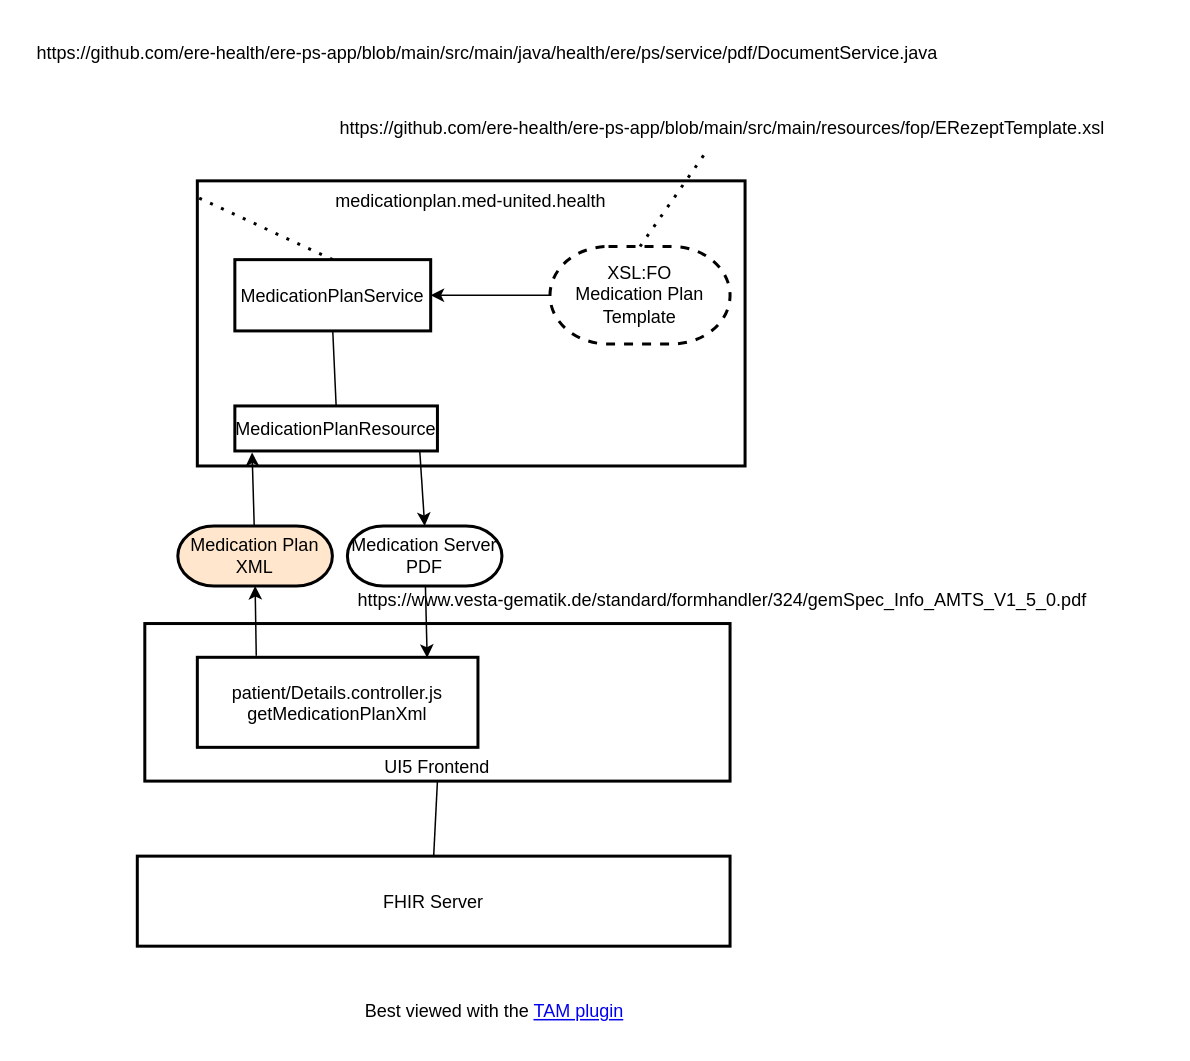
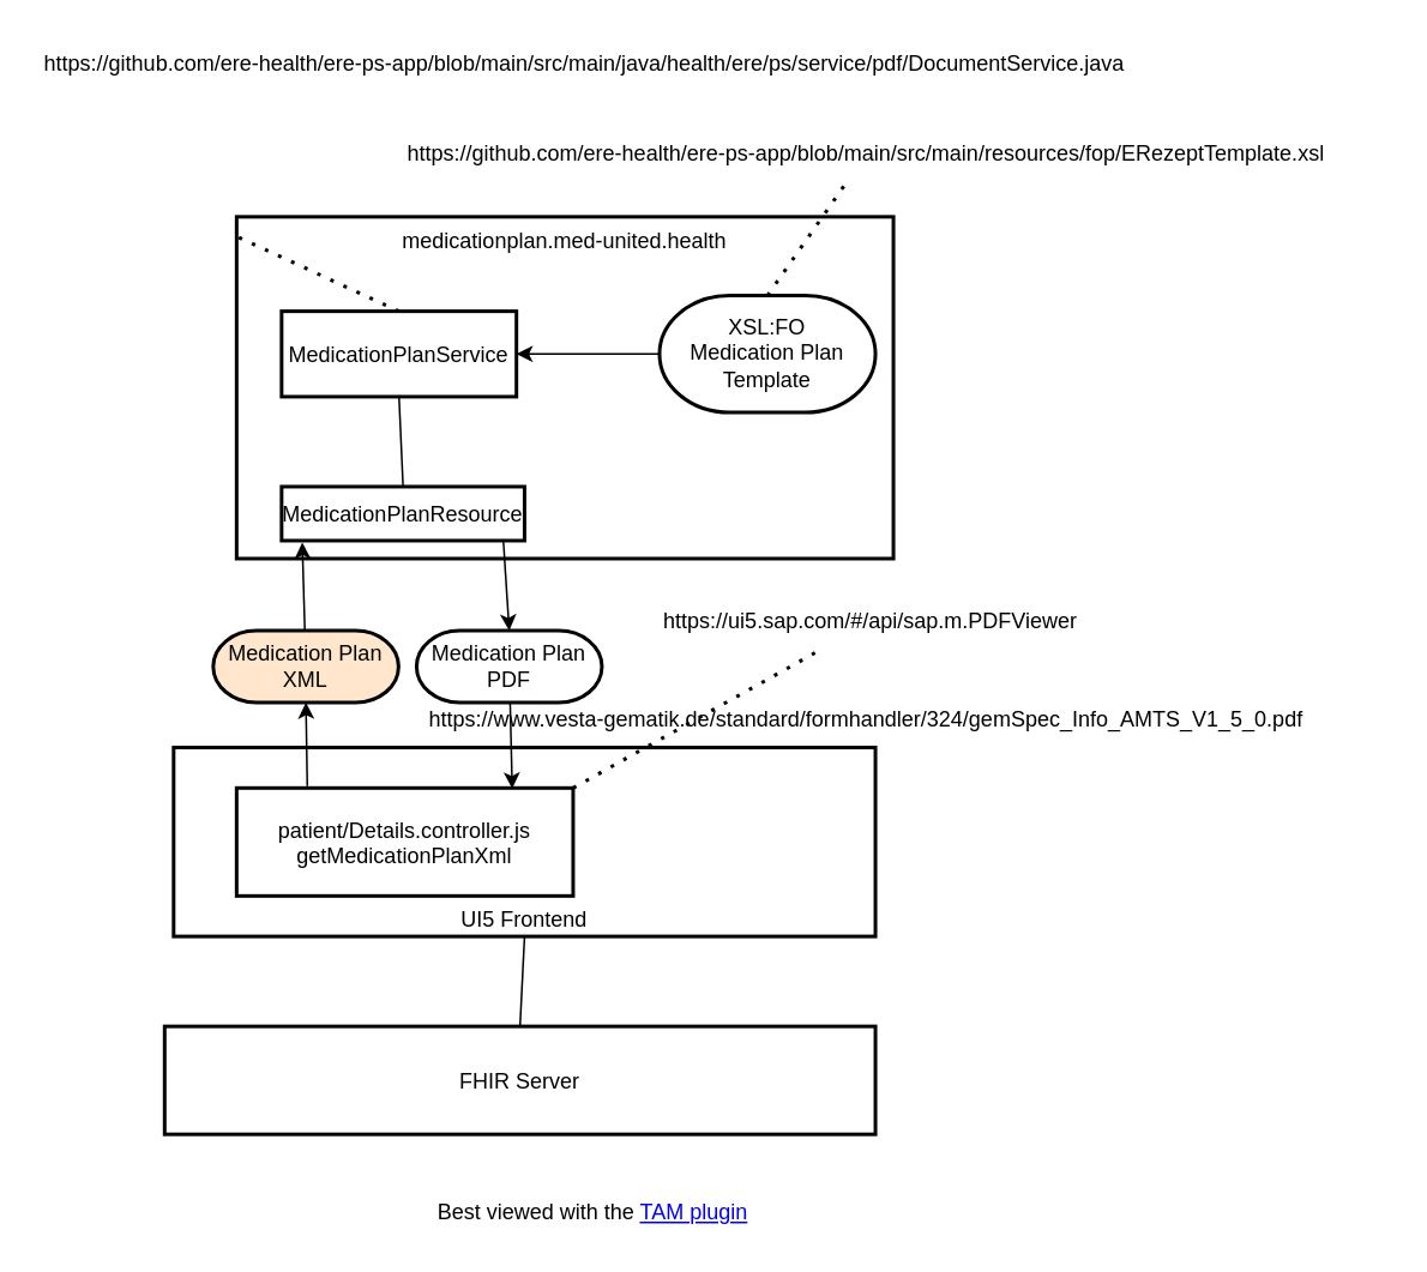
- <mxCell id="14" value="XSL:FO&lt;br&gt;Medication Plan&lt;br&gt;Template" style="rounded=1;whiteSpace=wrap;html=1;arcSize=60;strokeWidth=2;dashed=1;" vertex="1" parent="1"><mxGeometry x="366" y="163.75" width="120" height="65" as="geometry" /></mxCell>
+ <mxCell id="14" value="XSL:FO&lt;br&gt;Medication Plan&lt;br&gt;Template" style="rounded=1;whiteSpace=wrap;html=1;arcSize=60;strokeWidth=2;" vertex="1" parent="1"><mxGeometry x="366" y="163.75" width="120" height="65" as="geometry" /></mxCell>
+ <mxCell id="24" value="https://ui5.sap.com/#/api/sap.m.PDFViewer" style="text;html=1;strokeColor=none;fillColor=none;align=center;verticalAlign=middle;whiteSpace=wrap;rounded=0;" vertex="1" parent="1"><mxGeometry x="366" y="330" width="235" height="30" as="geometry" /></mxCell>
- <mxCell id="23" value="Medication Server&lt;br&gt;PDF" style="rounded=1;whiteSpace=wrap;html=1;arcSize=60;strokeWidth=2;" vertex="1" parent="1"><mxGeometry x="231" y="350" width="103" height="40" as="geometry" /></mxCell>
+ <mxCell id="23" value="Medication Plan&lt;br&gt;PDF" style="rounded=1;whiteSpace=wrap;html=1;arcSize=60;strokeWidth=2;" vertex="1" parent="1"><mxGeometry x="231" y="350" width="103" height="40" as="geometry" /></mxCell>
+ <mxCell id="25" value="" style="endArrow=none;dashed=1;html=1;dashPattern=1 3;strokeWidth=2;exitX=1;exitY=0;exitDx=0;exitDy=0;" edge="1" parent="1" source="11" target="24"><mxGeometry width="50" height="50" relative="1" as="geometry"><mxPoint x="311" y="430" as="sourcePoint" /><mxPoint x="361" y="380" as="targetPoint" /></mxGeometry></mxCell>
